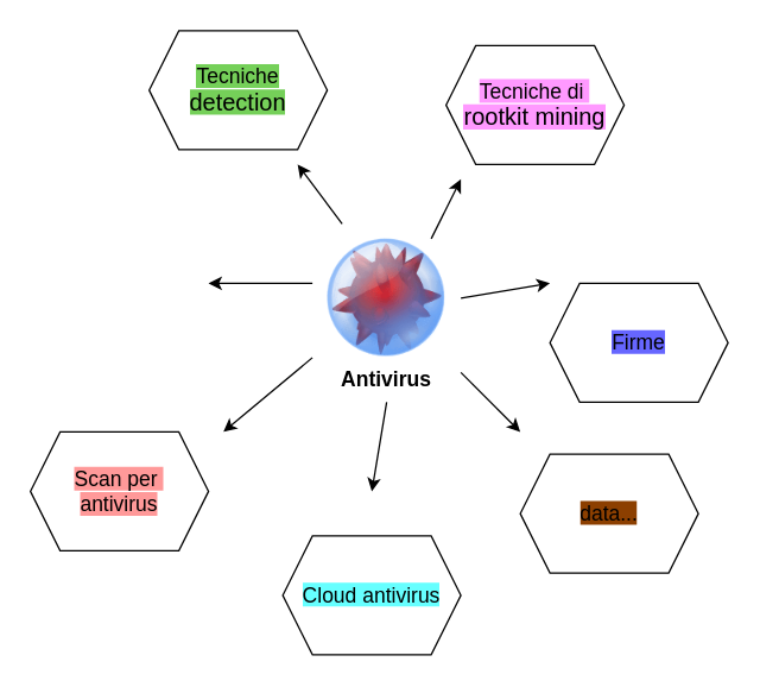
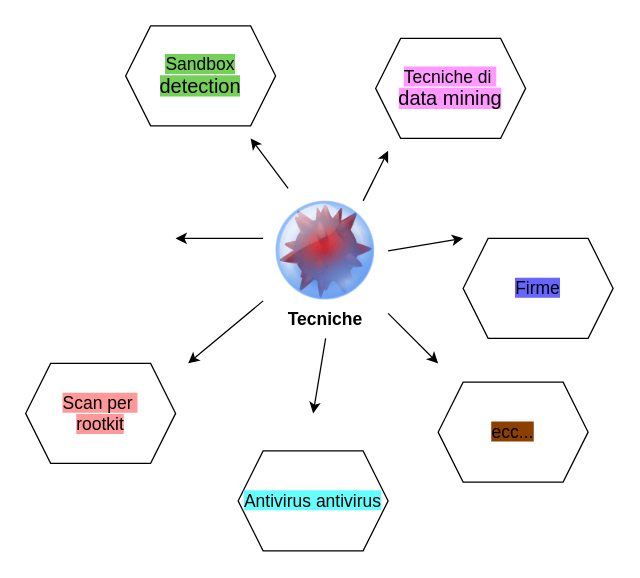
- <mxCell id="4" value="&lt;font style=&quot;font-size: 14px; background-color: rgb(117, 208, 89);&quot;&gt;Tecniche&lt;/font&gt;&lt;div&gt;&lt;font style=&quot;background-color: rgb(117, 208, 89);&quot; size=&quot;3&quot;&gt;detection&lt;/font&gt;&lt;/div&gt;" style="shape=hexagon;perimeter=hexagonPerimeter2;whiteSpace=wrap;html=1;fixedSize=1;" parent="1" vertex="1"><mxGeometry x="100" y="20" width="120" height="80" as="geometry" /></mxCell>
+ <mxCell id="4" value="&lt;font style=&quot;font-size: 14px; background-color: rgb(117, 208, 89);&quot;&gt;Sandbox&lt;/font&gt;&lt;div&gt;&lt;font style=&quot;background-color: rgb(117, 208, 89);&quot; size=&quot;3&quot;&gt;detection&lt;/font&gt;&lt;/div&gt;" style="shape=hexagon;perimeter=hexagonPerimeter2;whiteSpace=wrap;html=1;fixedSize=1;" parent="1" vertex="1"><mxGeometry x="100" y="20" width="120" height="80" as="geometry" /></mxCell>
- <mxCell id="3" value="&lt;font style=&quot;font-size: 14px; background-color: rgb(255, 153, 255);&quot;&gt;Tecniche di&amp;nbsp;&lt;/font&gt;&lt;div&gt;&lt;font style=&quot;background-color: rgb(255, 153, 255);&quot; size=&quot;3&quot;&gt;rootkit mining&lt;/font&gt;&lt;/div&gt;" style="shape=hexagon;perimeter=hexagonPerimeter2;whiteSpace=wrap;html=1;fixedSize=1;" parent="1" vertex="1"><mxGeometry x="300" y="30" width="120" height="80" as="geometry" /></mxCell>
+ <mxCell id="3" value="&lt;font style=&quot;font-size: 14px; background-color: rgb(255, 153, 255);&quot;&gt;Tecniche di&amp;nbsp;&lt;/font&gt;&lt;div&gt;&lt;font style=&quot;background-color: rgb(255, 153, 255);&quot; size=&quot;3&quot;&gt;data mining&lt;/font&gt;&lt;/div&gt;" style="shape=hexagon;perimeter=hexagonPerimeter2;whiteSpace=wrap;html=1;fixedSize=1;" parent="1" vertex="1"><mxGeometry x="300" y="30" width="120" height="80" as="geometry" /></mxCell>
- <mxCell id="16" value="&lt;font style=&quot;font-size: 14px;&quot;&gt;&lt;b&gt;Antivirus&lt;/b&gt;&lt;/font&gt;" style="text;html=1;align=center;verticalAlign=middle;whiteSpace=wrap;rounded=0;" parent="1" vertex="1"><mxGeometry x="230" y="240" width="60" height="30" as="geometry" /></mxCell>
+ <mxCell id="16" value="&lt;font style=&quot;font-size: 14px;&quot;&gt;&lt;b&gt;Tecniche&lt;/b&gt;&lt;/font&gt;" style="text;html=1;align=center;verticalAlign=middle;whiteSpace=wrap;rounded=0;" parent="1" vertex="1"><mxGeometry x="230" y="240" width="60" height="30" as="geometry" /></mxCell>
- <mxCell id="5" value="&lt;span style=&quot;font-size: 14px; background-color: rgb(255, 153, 153);&quot;&gt;Scan per&amp;nbsp;&lt;/span&gt;&lt;div&gt;&lt;span style=&quot;font-size: 14px; background-color: rgb(255, 153, 153);&quot;&gt;antivirus&lt;/span&gt;&lt;/div&gt;" style="shape=hexagon;perimeter=hexagonPerimeter2;whiteSpace=wrap;html=1;fixedSize=1;" parent="1" vertex="1"><mxGeometry x="20" y="290" width="120" height="80" as="geometry" /></mxCell>
+ <mxCell id="5" value="&lt;span style=&quot;font-size: 14px; background-color: rgb(255, 153, 153);&quot;&gt;Scan per&amp;nbsp;&lt;/span&gt;&lt;div&gt;&lt;span style=&quot;font-size: 14px; background-color: rgb(255, 153, 153);&quot;&gt;rootkit&lt;/span&gt;&lt;/div&gt;" style="shape=hexagon;perimeter=hexagonPerimeter2;whiteSpace=wrap;html=1;fixedSize=1;" parent="1" vertex="1"><mxGeometry x="20" y="290" width="120" height="80" as="geometry" /></mxCell>
- <mxCell id="7" value="&lt;span style=&quot;font-size: 14px; background-color: light-dark(rgb(140, 63, 0), rgb(255, 255, 255));&quot;&gt;data...&lt;/span&gt;" style="shape=hexagon;perimeter=hexagonPerimeter2;whiteSpace=wrap;html=1;fixedSize=1;" parent="1" vertex="1"><mxGeometry x="350" y="305" width="120" height="80" as="geometry" /></mxCell>
+ <mxCell id="7" value="&lt;span style=&quot;font-size: 14px; background-color: light-dark(rgb(140, 63, 0), rgb(255, 255, 255));&quot;&gt;ecc...&lt;/span&gt;" style="shape=hexagon;perimeter=hexagonPerimeter2;whiteSpace=wrap;html=1;fixedSize=1;" parent="1" vertex="1"><mxGeometry x="350" y="305" width="120" height="80" as="geometry" /></mxCell>
- <mxCell id="6" value="&lt;span style=&quot;font-size: 14px; background-color: light-dark(rgb(102, 255, 255), rgb(255, 255, 255));&quot;&gt;Cloud antivirus&lt;/span&gt;" style="shape=hexagon;perimeter=hexagonPerimeter2;whiteSpace=wrap;html=1;fixedSize=1;" parent="1" vertex="1"><mxGeometry x="190" y="360" width="120" height="80" as="geometry" /></mxCell>
+ <mxCell id="6" value="&lt;span style=&quot;font-size: 14px; background-color: light-dark(rgb(102, 255, 255), rgb(255, 255, 255));&quot;&gt;Antivirus antivirus&lt;/span&gt;" style="shape=hexagon;perimeter=hexagonPerimeter2;whiteSpace=wrap;html=1;fixedSize=1;" parent="1" vertex="1"><mxGeometry x="190" y="360" width="120" height="80" as="geometry" /></mxCell>
